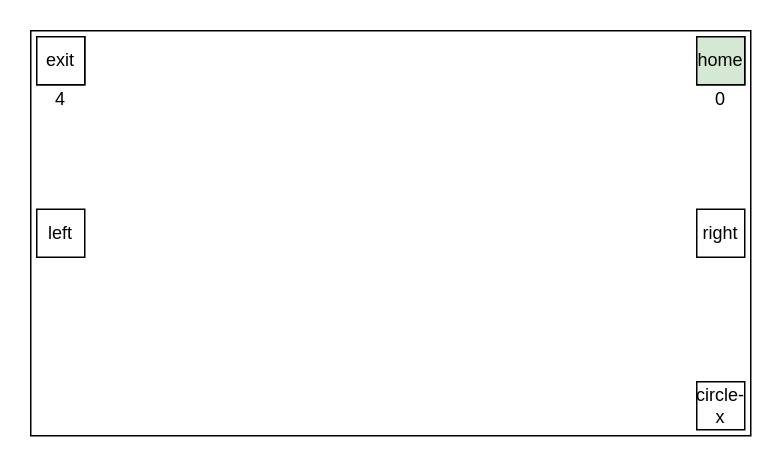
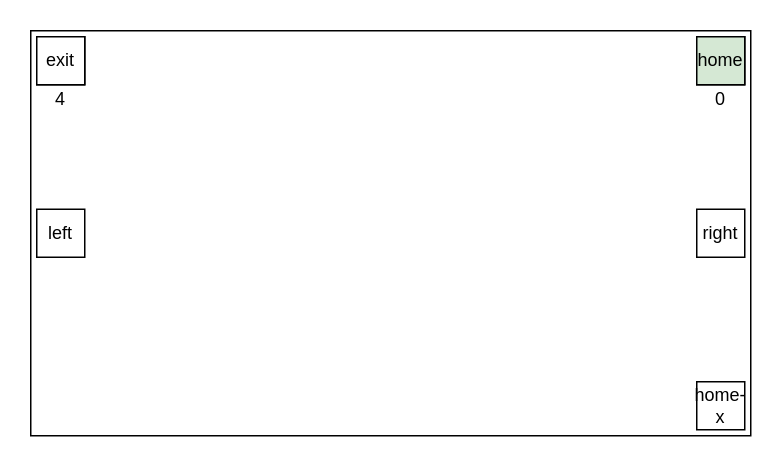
- <mxCell id="10" value="circle-x" style="whiteSpace=wrap;html=1;aspect=fixed;" vertex="1" parent="1"><mxGeometry x="464" y="254" width="32" height="32" as="geometry" /></mxCell>
+ <mxCell id="10" value="home-x" style="whiteSpace=wrap;html=1;aspect=fixed;" vertex="1" parent="1"><mxGeometry x="464" y="254" width="32" height="32" as="geometry" /></mxCell>
